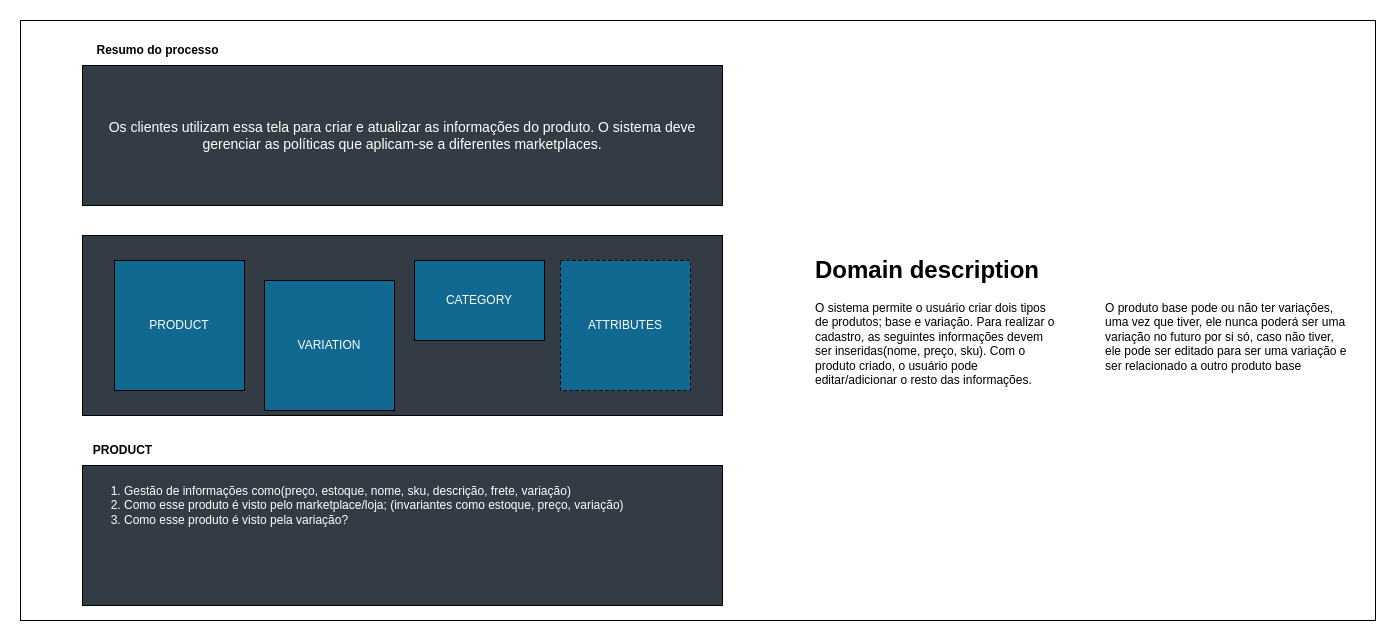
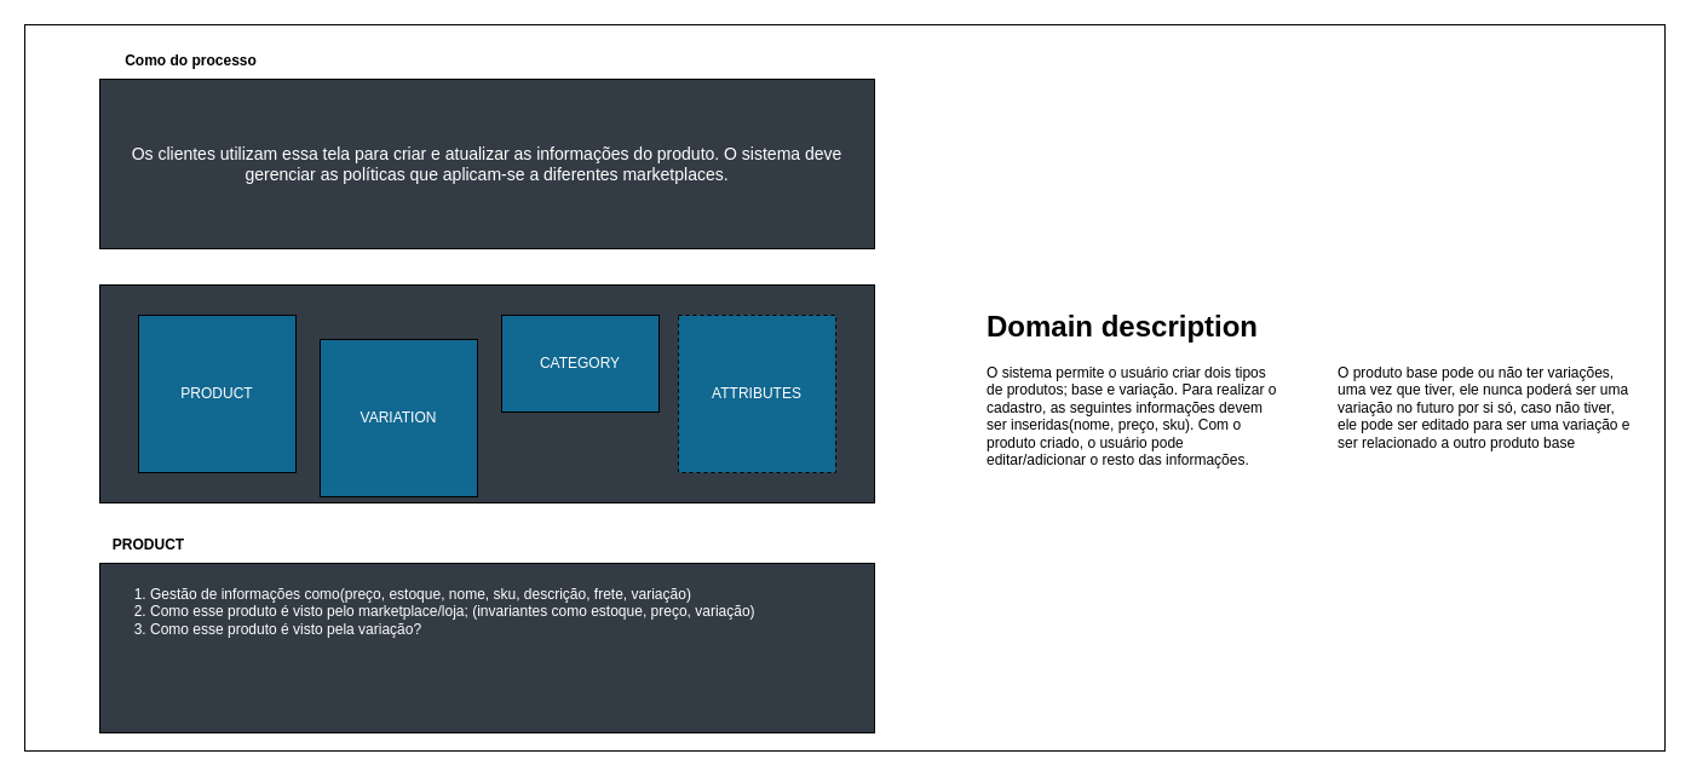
- <mxCell id="4" value="Resumo do processo" style="text;html=1;align=center;verticalAlign=middle;resizable=0;points=[];autosize=1;strokeColor=none;fillColor=none;fontStyle=1" parent="1" vertex="1"><mxGeometry x="82" y="35" width="150" height="30" as="geometry" /></mxCell>
+ <mxCell id="4" value="Como do processo" style="text;html=1;align=center;verticalAlign=middle;resizable=0;points=[];autosize=1;strokeColor=none;fillColor=none;fontStyle=1" parent="1" vertex="1"><mxGeometry x="82" y="35" width="150" height="30" as="geometry" /></mxCell>
